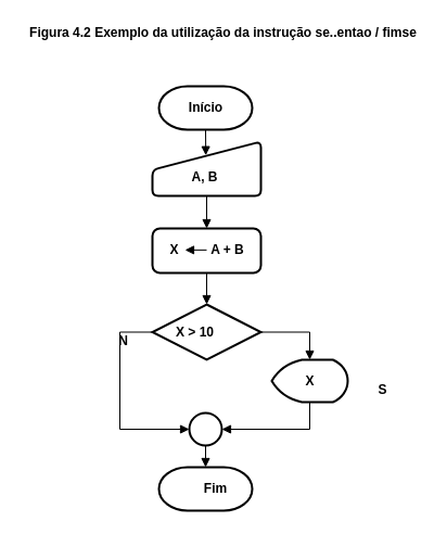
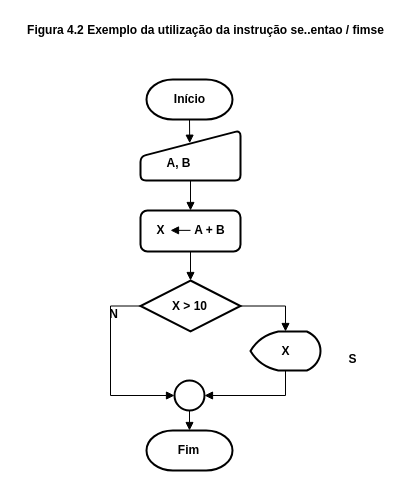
- <mxCell id="18" value="&lt;b&gt;A, B&lt;/b&gt;" style="text;html=1;align=center;verticalAlign=middle;resizable=0;points=[];autosize=1;strokeColor=none;fillColor=none;" parent="1" vertex="1"><mxGeometry x="168" y="153" width="40" height="20" as="geometry" /></mxCell>
+ <mxCell id="18" value="&lt;b&gt;A, B&lt;/b&gt;" style="text;html=1;align=center;verticalAlign=middle;resizable=0;points=[];autosize=1;strokeColor=none;fillColor=none;" parent="1" vertex="1"><mxGeometry x="158" y="153" width="40" height="20" as="geometry" /></mxCell>
- <mxCell id="25" value="&lt;b&gt;X &amp;gt; 10&lt;/b&gt;" style="text;html=1;align=center;verticalAlign=middle;resizable=0;points=[];autosize=1;strokeColor=none;fillColor=none;" parent="1" vertex="1"><mxGeometry x="154" y="295.5" width="50" height="20" as="geometry" /></mxCell>
+ <mxCell id="25" value="&lt;b&gt;X &amp;gt; 10&lt;/b&gt;" style="text;html=1;align=center;verticalAlign=middle;resizable=0;points=[];autosize=1;strokeColor=none;fillColor=none;" parent="1" vertex="1"><mxGeometry x="164" y="295.5" width="50" height="20" as="geometry" /></mxCell>
- <mxCell id="27" value="&lt;b&gt;Fim&lt;/b&gt;" style="text;html=1;align=center;verticalAlign=middle;resizable=0;points=[];autosize=1;strokeColor=none;fillColor=none;" vertex="1" parent="1"><mxGeometry x="178" y="440" width="40" height="20" as="geometry" /></mxCell>
+ <mxCell id="27" value="&lt;b&gt;Fim&lt;/b&gt;" style="text;html=1;align=center;verticalAlign=middle;resizable=0;points=[];autosize=1;strokeColor=none;fillColor=none;" vertex="1" parent="1"><mxGeometry x="168" y="440" width="40" height="20" as="geometry" /></mxCell>
